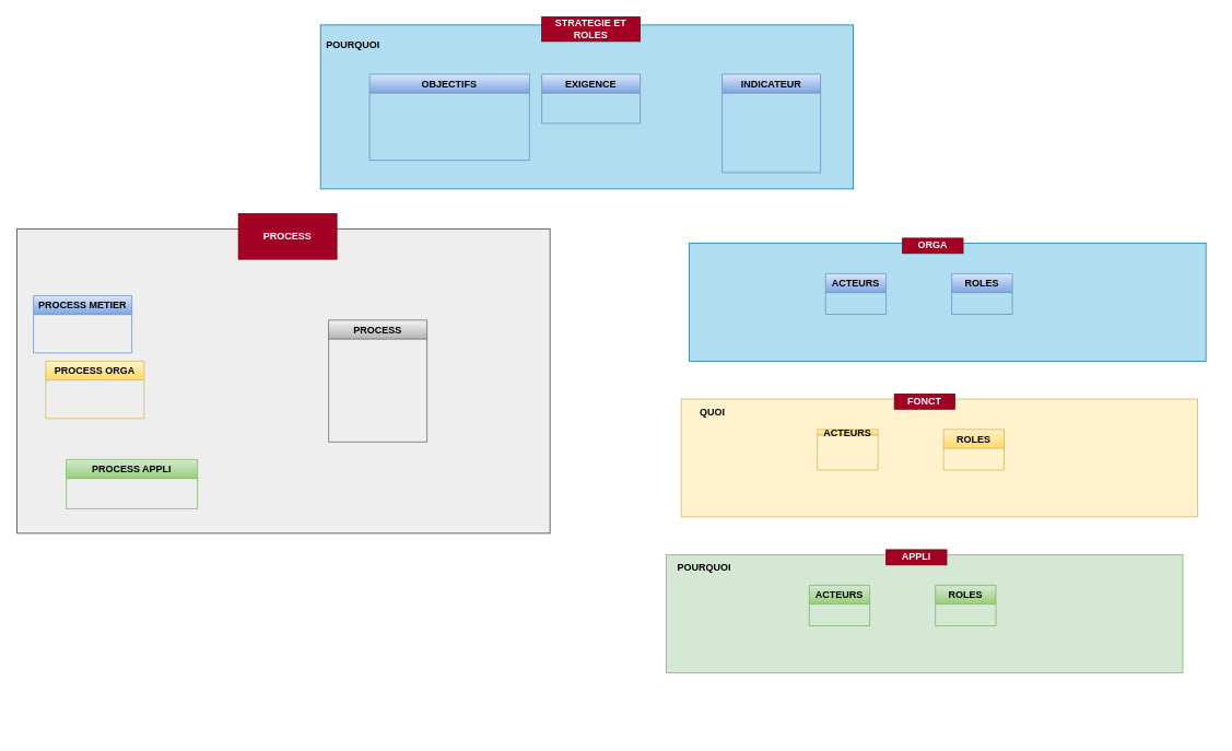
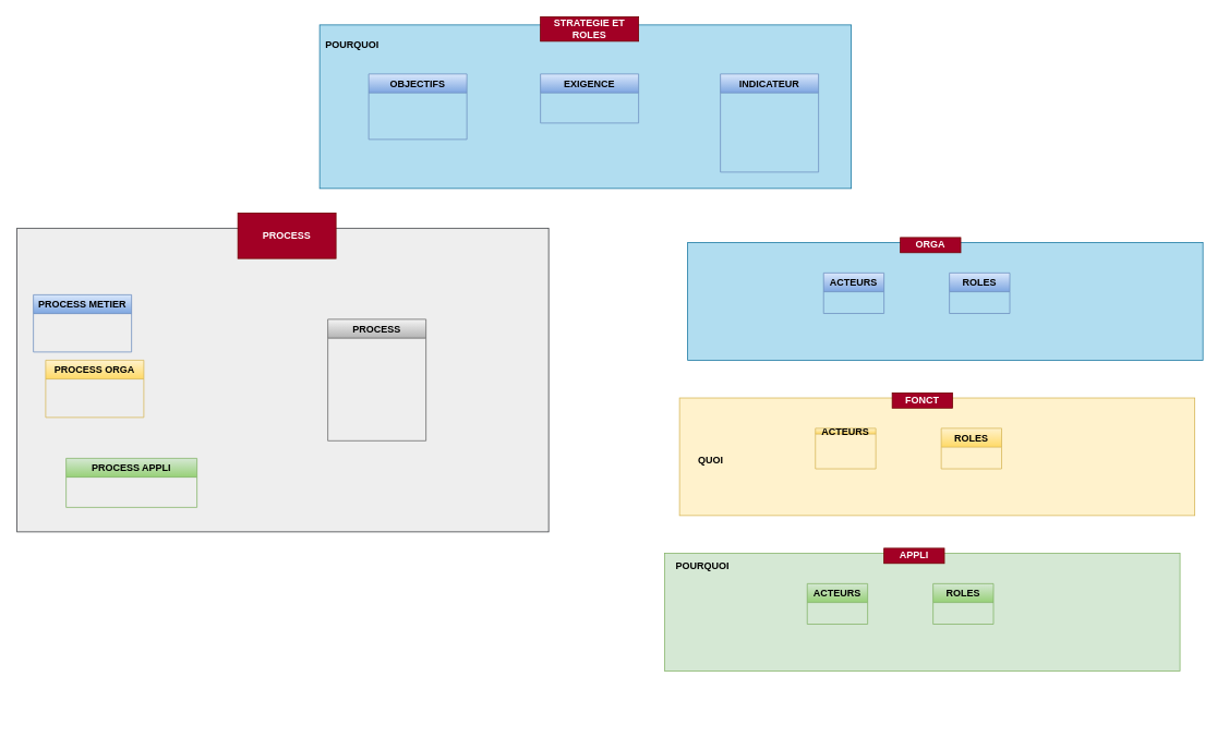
- <mxCell id="4" value="OBJECTIFS" style="swimlane;fillColor=#dae8fc;strokeColor=#6c8ebf;gradientColor=#7ea6e0;" vertex="1" parent="2"><mxGeometry x="60" y="70" width="195" height="105" as="geometry"><mxRectangle x="30" y="120" width="110" height="30" as="alternateBounds" /></mxGeometry></mxCell>
+ <mxCell id="4" value="OBJECTIFS" style="swimlane;fillColor=#dae8fc;strokeColor=#6c8ebf;gradientColor=#7ea6e0;" vertex="1" parent="2"><mxGeometry x="60" y="70" width="120" height="80" as="geometry"><mxRectangle x="30" y="120" width="110" height="30" as="alternateBounds" /></mxGeometry></mxCell>
- <mxCell id="25" value="QUOI" style="text;html=1;align=center;verticalAlign=middle;whiteSpace=wrap;rounded=0;fontStyle=1" vertex="1" parent="21"><mxGeometry x="20.004" y="12.381" width="36.923" height="18.571" as="geometry" /></mxCell>
+ <mxCell id="25" value="QUOI" style="text;html=1;align=center;verticalAlign=middle;whiteSpace=wrap;rounded=0;fontStyle=1" vertex="1" parent="21"><mxGeometry x="20.004" y="72.381" width="36.923" height="18.571" as="geometry" /></mxCell>
